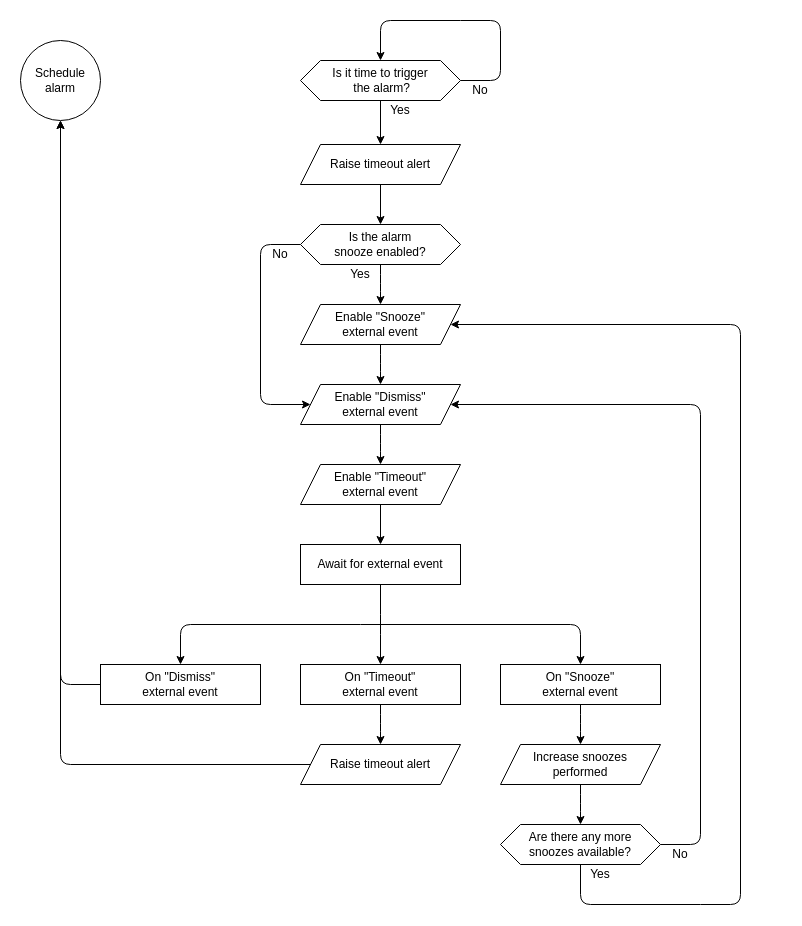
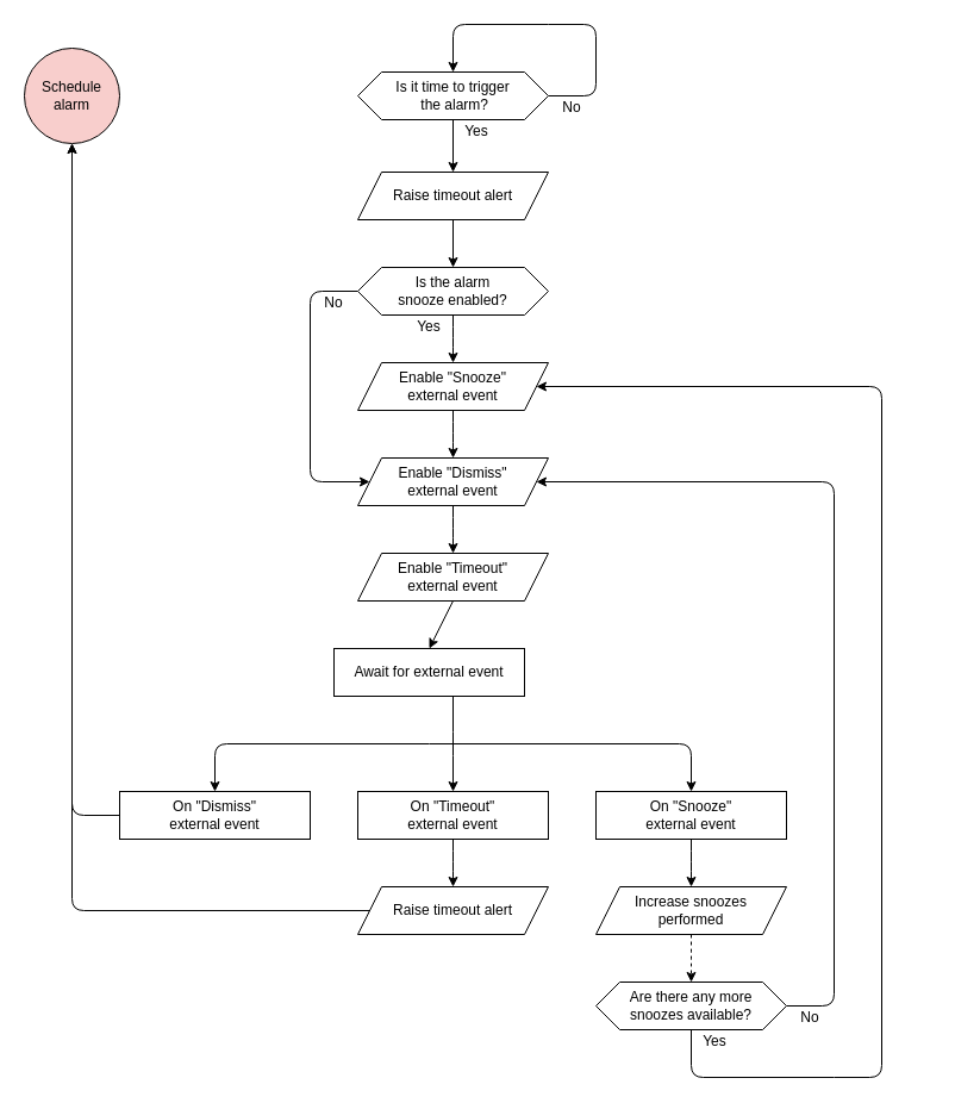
- <mxCell id="2" value="Schedule alarm" style="ellipse;whiteSpace=wrap;html=1;aspect=fixed;" parent="1" vertex="1"><mxGeometry x="20" y="40" width="80" height="80" as="geometry" /></mxCell>
+ <mxCell id="2" value="Schedule alarm" style="ellipse;whiteSpace=wrap;html=1;aspect=fixed;fillColor=#f8cecc;" parent="1" vertex="1"><mxGeometry x="20" y="40" width="80" height="80" as="geometry" /></mxCell>
- <mxCell id="7" value="Await for external event" style="rounded=0;whiteSpace=wrap;html=1;" parent="1" vertex="1"><mxGeometry x="300" y="544" width="160" height="40" as="geometry" /></mxCell>
+ <mxCell id="7" value="Await for external event" style="rounded=0;whiteSpace=wrap;html=1;" parent="1" vertex="1"><mxGeometry x="280" y="544" width="160" height="40" as="geometry" /></mxCell>
- <mxCell id="27" style="edgeStyle=elbowEdgeStyle;html=1;entryX=0.5;entryY=0;entryDx=0;entryDy=0;" parent="1" source="28" target="35" edge="1"><mxGeometry relative="1" as="geometry"><mxPoint x="560" y="824" as="targetPoint" /></mxGeometry></mxCell>
+ <mxCell id="27" style="edgeStyle=elbowEdgeStyle;html=1;entryX=0.5;entryY=0;entryDx=0;entryDy=0;dashed=1;" parent="1" source="28" target="35" edge="1"><mxGeometry relative="1" as="geometry"><mxPoint x="560" y="824" as="targetPoint" /></mxGeometry></mxCell>
